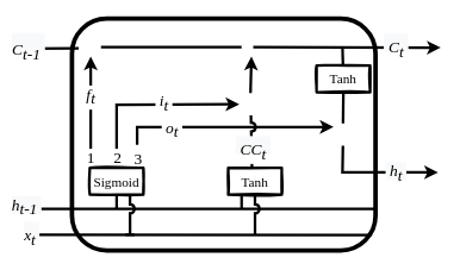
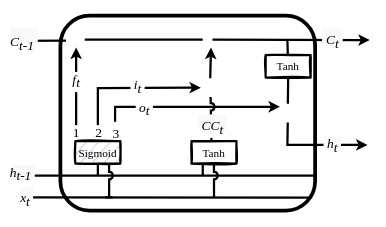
- <mxCell id="18" value="&lt;font style=&quot;font-size: 15px&quot;&gt;Sigmoid&lt;/font&gt;" style="rounded=0;whiteSpace=wrap;html=1;fontSize=18;strokeColor=#000000;strokeWidth=3;fontFamily=Times New Roman;sketch=1;" vertex="1" parent="1"><mxGeometry x="100" y="188" width="60" height="30" as="geometry" /></mxCell>
+ <mxCell id="18" value="&lt;font style=&quot;font-size: 15px&quot;&gt;Sigmoid&lt;/font&gt;" style="rounded=0;whiteSpace=wrap;html=1;fontSize=18;strokeColor=#000000;strokeWidth=3;fontFamily=Times New Roman;sketch=1;fillColor=#e1d5e7;" vertex="1" parent="1"><mxGeometry x="100" y="188" width="60" height="30" as="geometry" /></mxCell>
